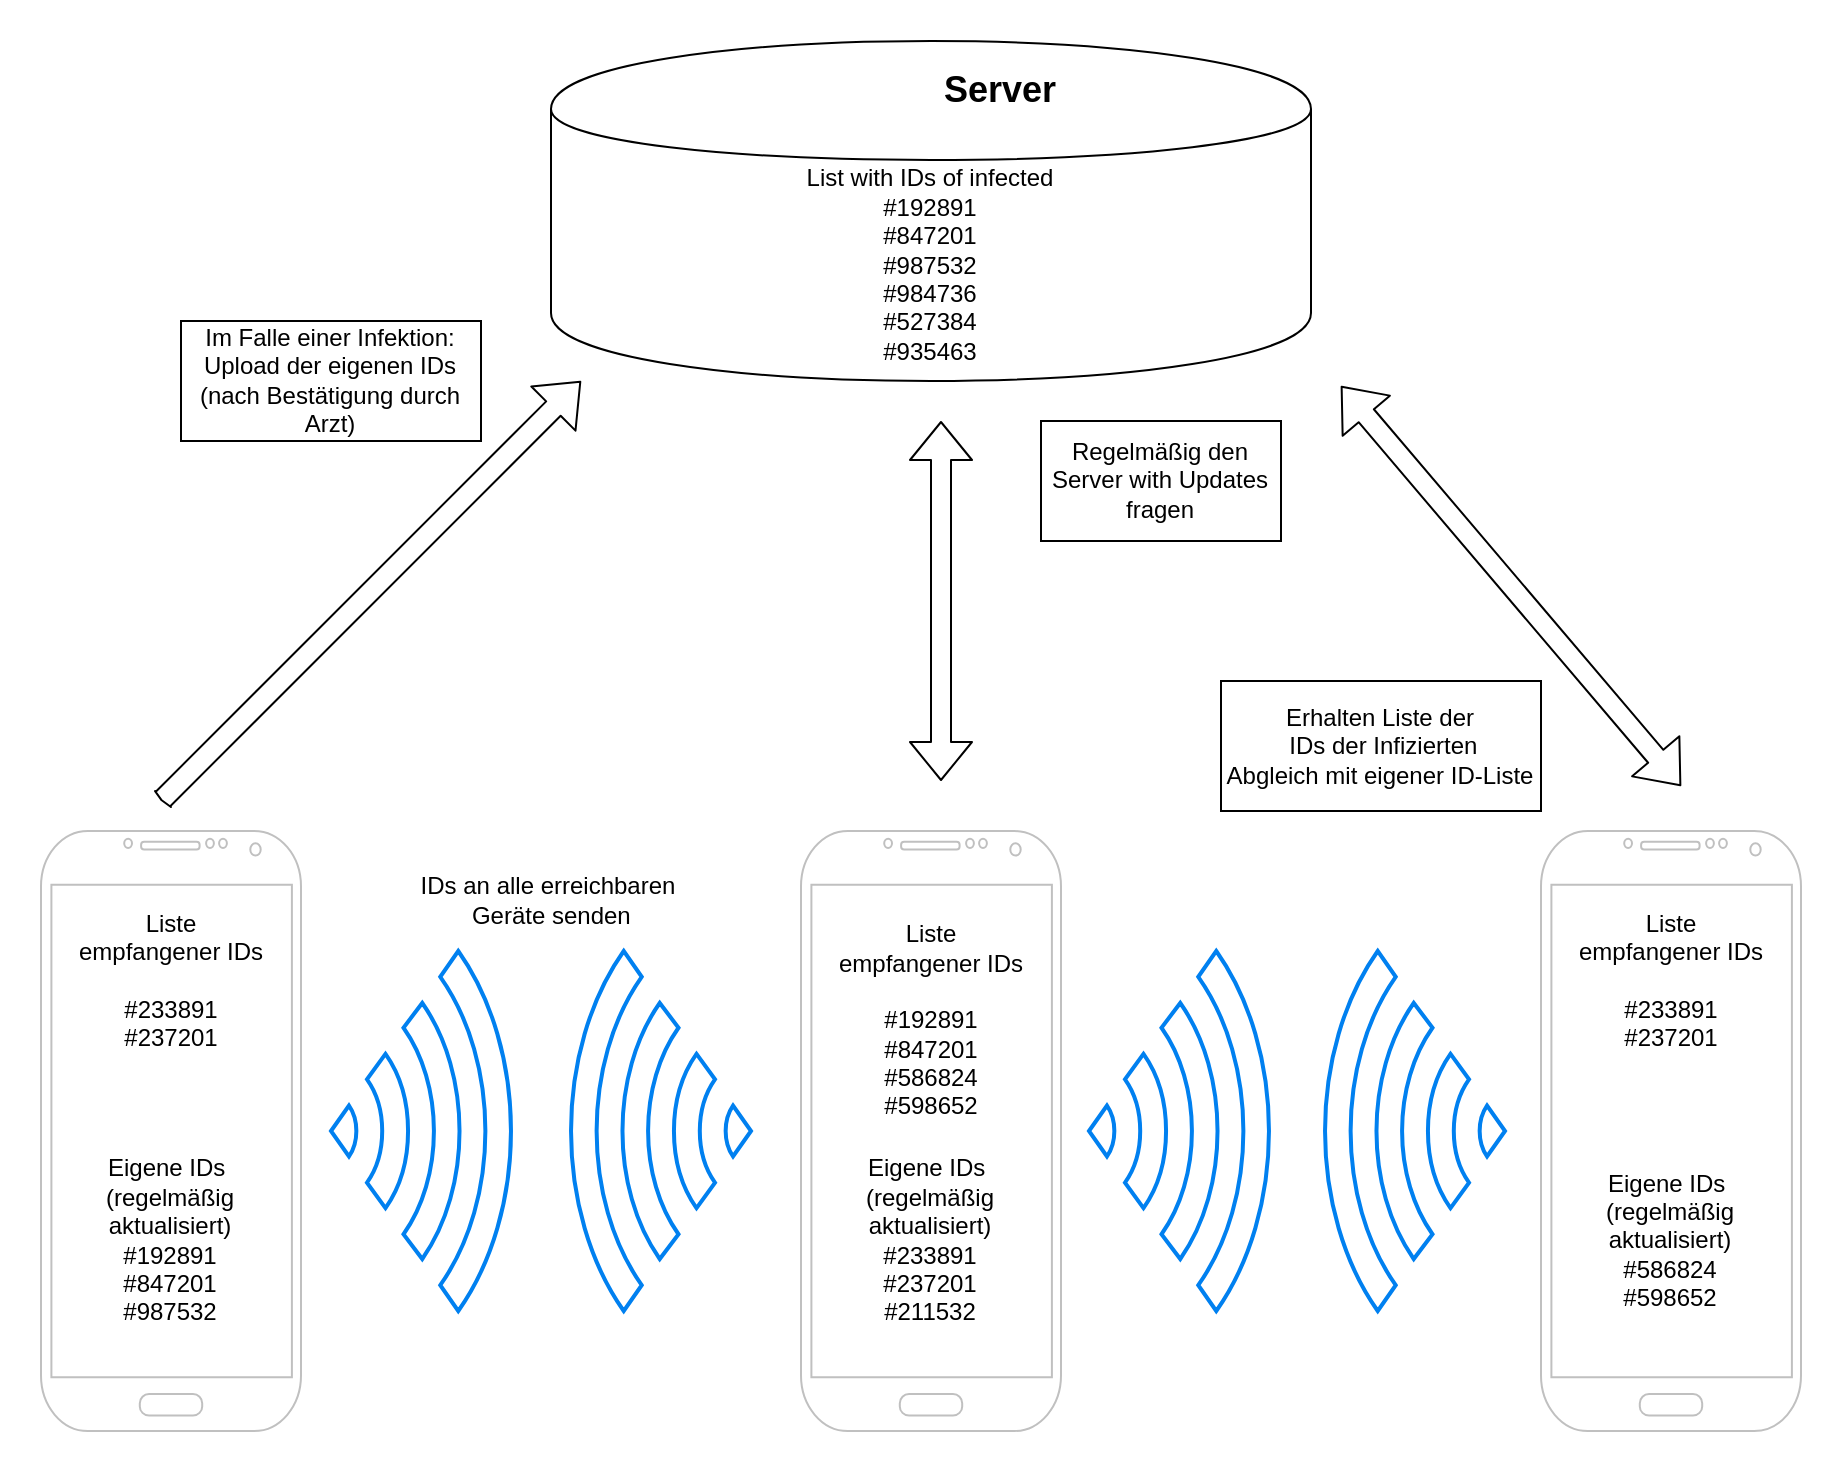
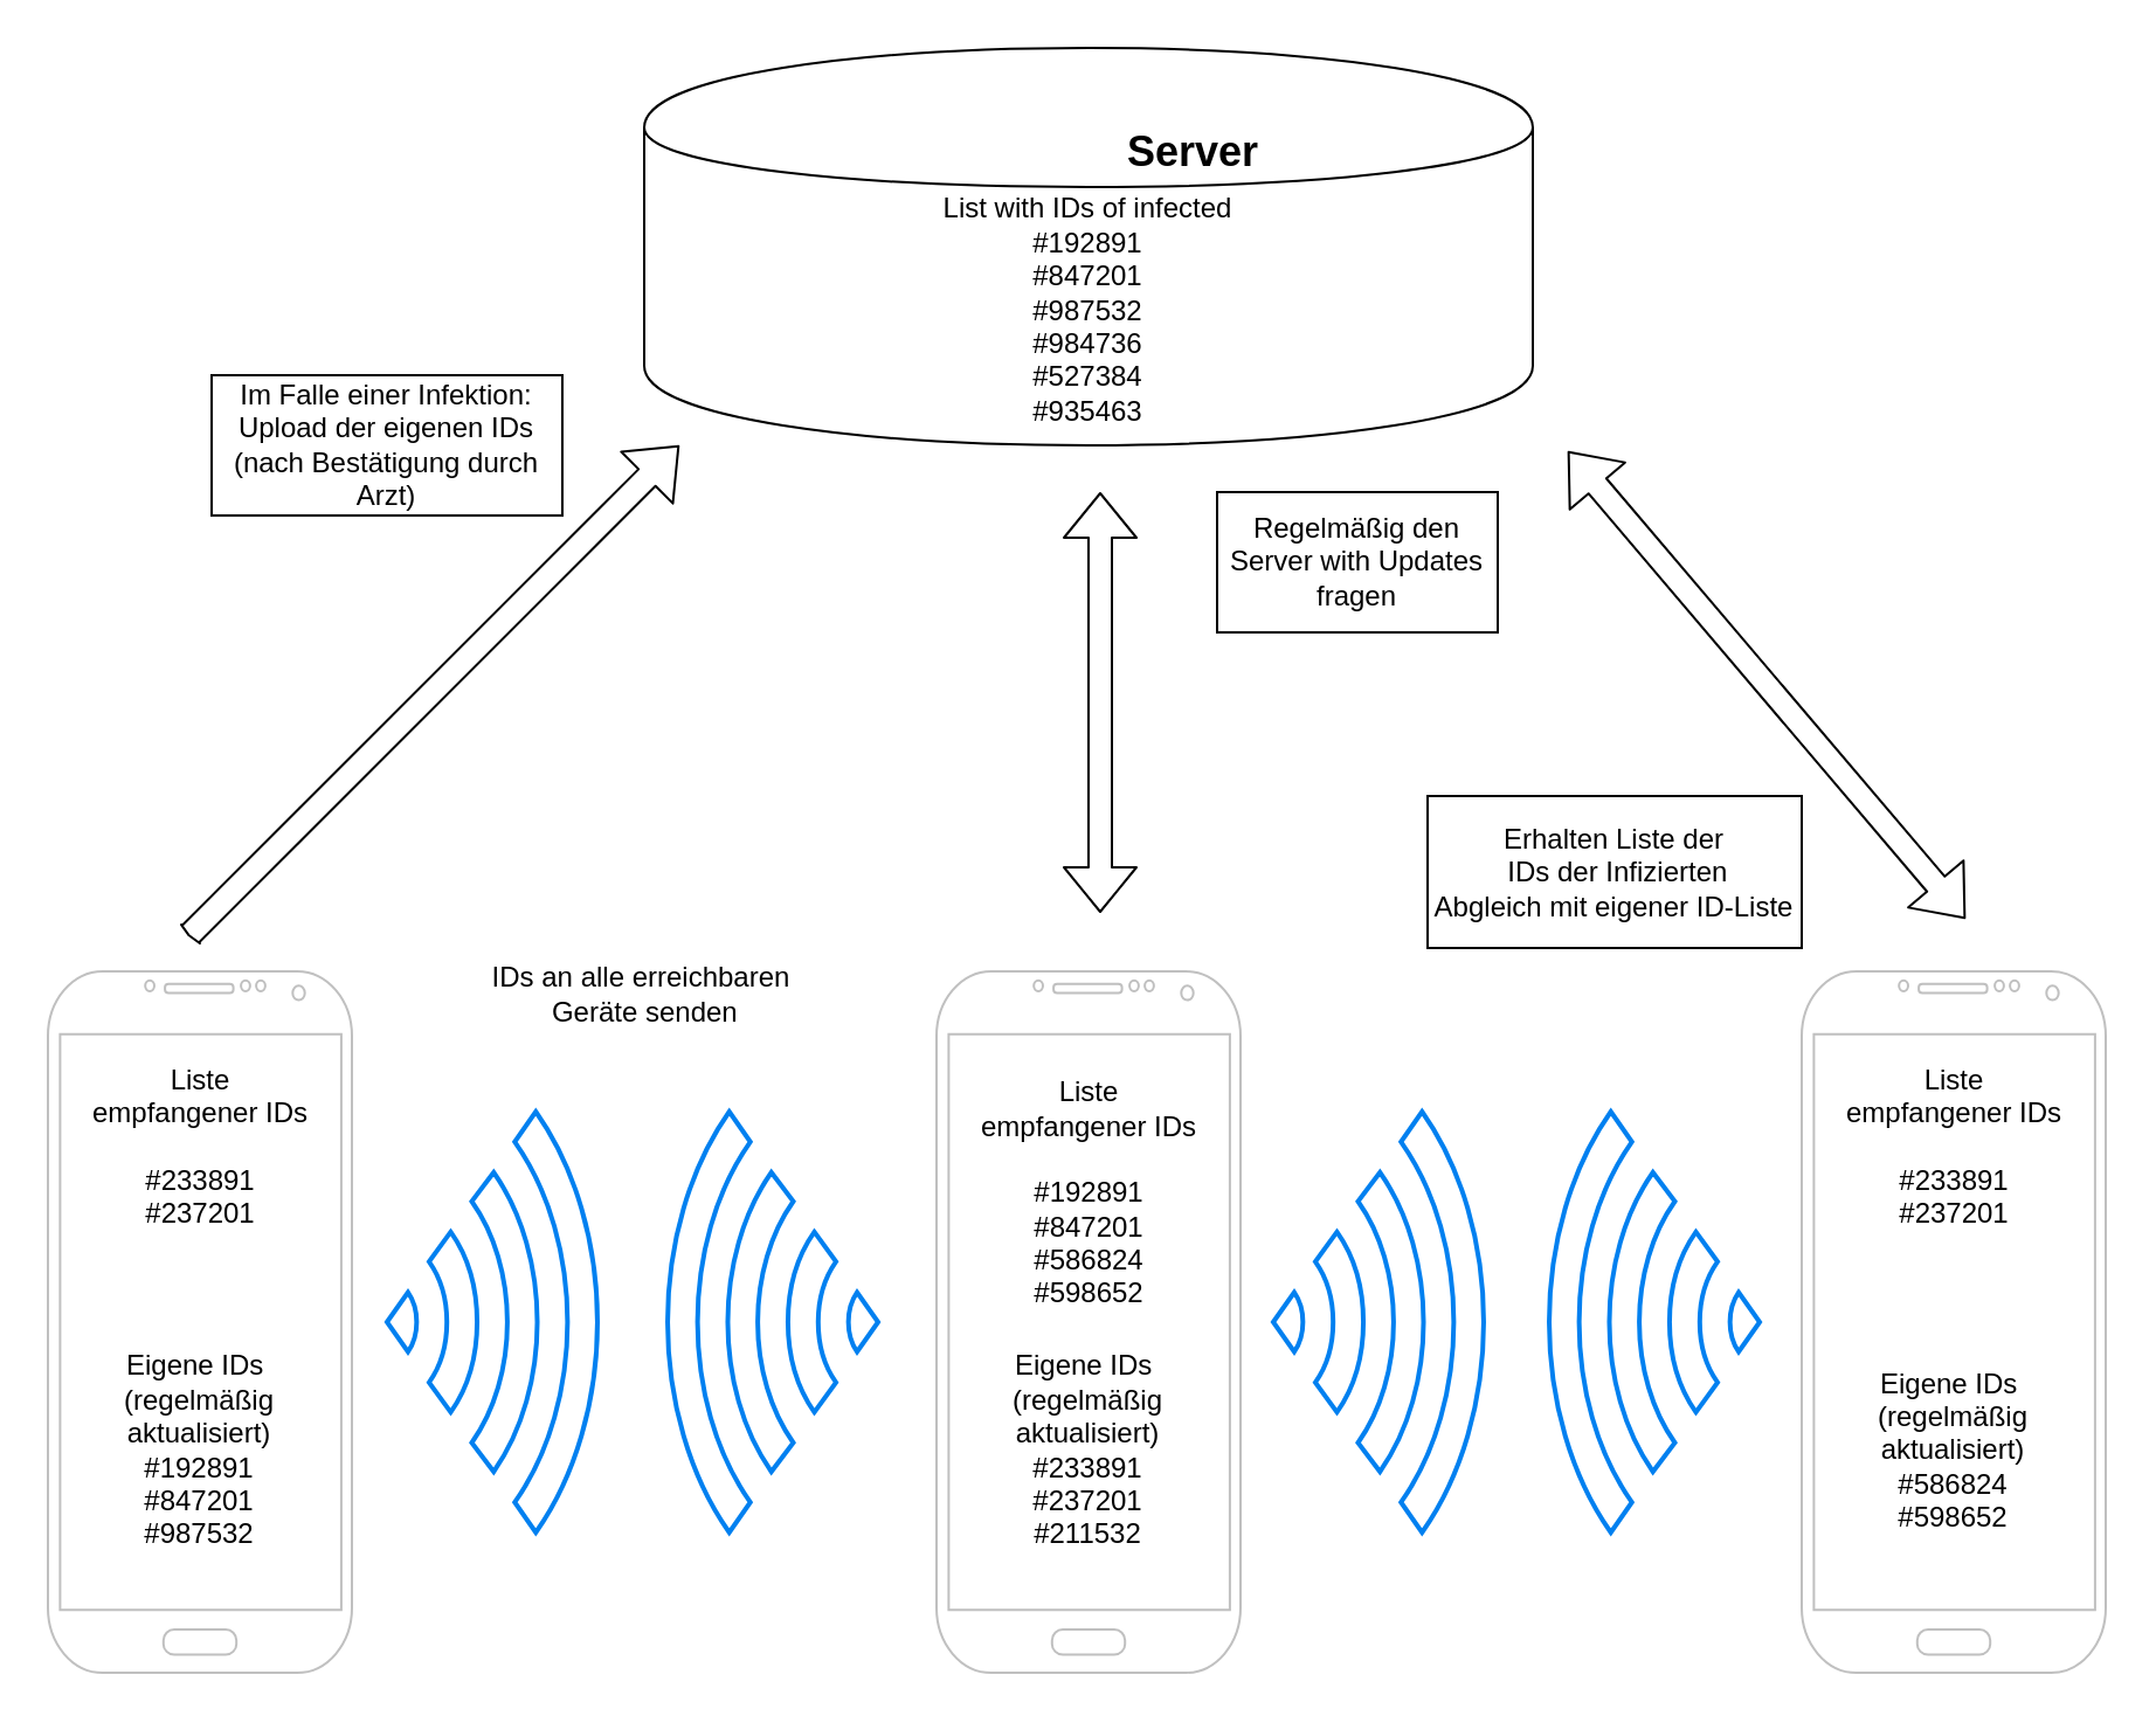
- <mxCell id="11" value="&lt;b&gt;&lt;font style=&quot;font-size: 18px&quot;&gt;Server&lt;/font&gt;&lt;/b&gt;" style="text;html=1;strokeColor=none;fillColor=none;align=center;verticalAlign=middle;whiteSpace=wrap;rounded=0;" vertex="1" parent="1"><mxGeometry x="450" y="20" width="100" height="50" as="geometry" /></mxCell>
+ <mxCell id="11" value="&lt;b&gt;&lt;font style=&quot;font-size: 18px&quot;&gt;Server&lt;/font&gt;&lt;/b&gt;" style="text;html=1;strokeColor=none;fillColor=none;align=center;verticalAlign=middle;whiteSpace=wrap;rounded=0;" vertex="1" parent="1"><mxGeometry x="460" y="40" width="100" height="50" as="geometry" /></mxCell>
- <mxCell id="5" value="IDs an alle erreichbaren&lt;br&gt;&amp;nbsp;Geräte senden" style="text;html=1;strokeColor=none;fillColor=none;align=center;verticalAlign=middle;whiteSpace=wrap;rounded=0;" vertex="1" parent="1"><mxGeometry x="163.5" y="440" width="220" height="20" as="geometry" /></mxCell>
+ <mxCell id="5" value="IDs an alle erreichbaren&lt;br&gt;&amp;nbsp;Geräte senden" style="text;html=1;strokeColor=none;fillColor=none;align=center;verticalAlign=middle;whiteSpace=wrap;rounded=0;" vertex="1" parent="1"><mxGeometry x="163.5" y="415" width="220" height="20" as="geometry" /></mxCell>
